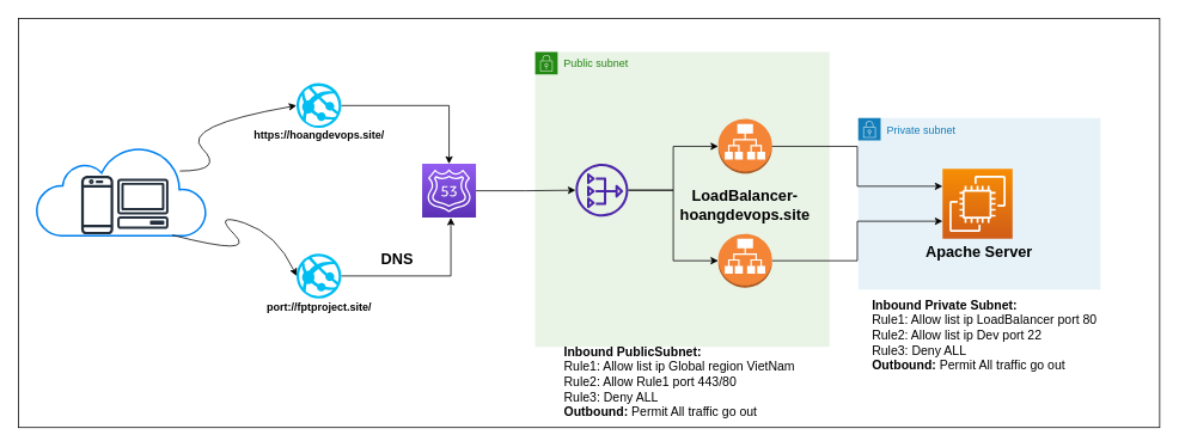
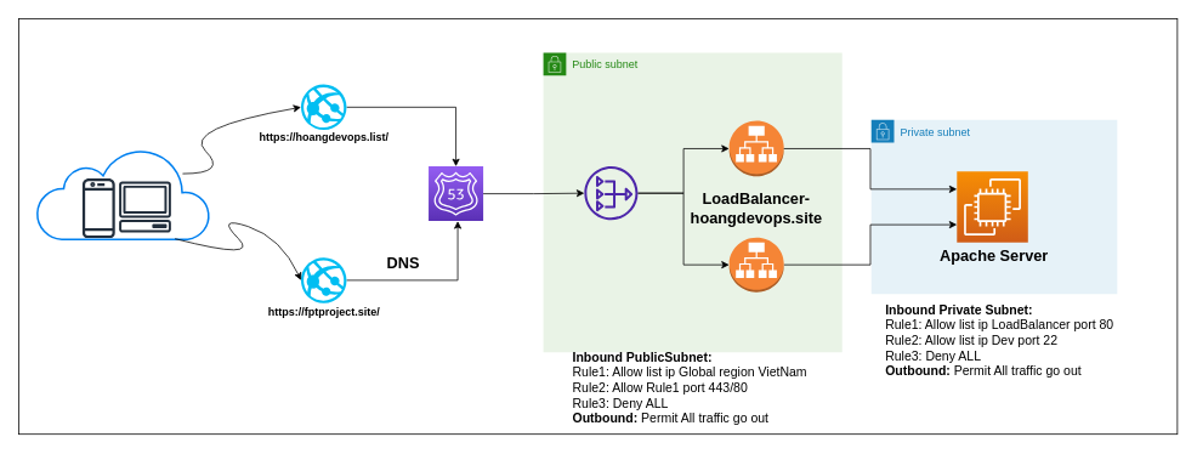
- <mxCell id="20" value="&lt;b&gt;https://hoangdevops.site/&lt;/b&gt;" style="text;strokeColor=none;align=center;fillColor=none;html=1;verticalAlign=middle;whiteSpace=wrap;rounded=0;" parent="1" vertex="1"><mxGeometry x="262.5" y="131" width="185" height="39.5" as="geometry" /></mxCell>
+ <mxCell id="20" value="&lt;b&gt;https://hoangdevops.list/&lt;/b&gt;" style="text;strokeColor=none;align=center;fillColor=none;html=1;verticalAlign=middle;whiteSpace=wrap;rounded=0;" parent="1" vertex="1"><mxGeometry x="262.5" y="131" width="185" height="39.5" as="geometry" /></mxCell>
- <mxCell id="21" value="&lt;b&gt;port://fptproject.site/&lt;/b&gt;" style="text;strokeColor=none;align=center;fillColor=none;html=1;verticalAlign=middle;whiteSpace=wrap;rounded=0;" parent="1" vertex="1"><mxGeometry x="262.5" y="322" width="185" height="39.5" as="geometry" /></mxCell>
+ <mxCell id="21" value="&lt;b&gt;https://fptproject.site/&lt;/b&gt;" style="text;strokeColor=none;align=center;fillColor=none;html=1;verticalAlign=middle;whiteSpace=wrap;rounded=0;" parent="1" vertex="1"><mxGeometry x="262.5" y="322" width="185" height="39.5" as="geometry" /></mxCell>
